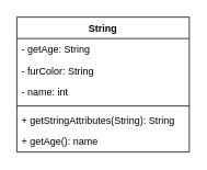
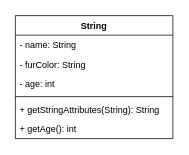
- <mxCell id="3" value="- getAge: String" style="text;strokeColor=none;fillColor=none;align=left;verticalAlign=top;spacingLeft=4;spacingRight=4;overflow=hidden;rotatable=0;points=[[0,0.5],[1,0.5]];portConstraint=eastwest;" parent="2" vertex="1"><mxGeometry y="26" width="210" height="26" as="geometry" /></mxCell>
+ <mxCell id="3" value="- name: String" style="text;strokeColor=none;fillColor=none;align=left;verticalAlign=top;spacingLeft=4;spacingRight=4;overflow=hidden;rotatable=0;points=[[0,0.5],[1,0.5]];portConstraint=eastwest;" parent="2" vertex="1"><mxGeometry y="26" width="210" height="26" as="geometry" /></mxCell>
- <mxCell id="5" value="- name: int" style="text;strokeColor=none;fillColor=none;align=left;verticalAlign=top;spacingLeft=4;spacingRight=4;overflow=hidden;rotatable=0;points=[[0,0.5],[1,0.5]];portConstraint=eastwest;" parent="2" vertex="1"><mxGeometry y="78" width="210" height="26" as="geometry" /></mxCell>
+ <mxCell id="5" value="- age: int" style="text;strokeColor=none;fillColor=none;align=left;verticalAlign=top;spacingLeft=4;spacingRight=4;overflow=hidden;rotatable=0;points=[[0,0.5],[1,0.5]];portConstraint=eastwest;" parent="2" vertex="1"><mxGeometry y="78" width="210" height="26" as="geometry" /></mxCell>
- <mxCell id="8" value="+ getAge(): name" style="text;strokeColor=none;fillColor=none;align=left;verticalAlign=top;spacingLeft=4;spacingRight=4;overflow=hidden;rotatable=0;points=[[0,0.5],[1,0.5]];portConstraint=eastwest;" parent="2" vertex="1"><mxGeometry y="138" width="210" height="26" as="geometry" /></mxCell>
+ <mxCell id="8" value="+ getAge(): int" style="text;strokeColor=none;fillColor=none;align=left;verticalAlign=top;spacingLeft=4;spacingRight=4;overflow=hidden;rotatable=0;points=[[0,0.5],[1,0.5]];portConstraint=eastwest;" parent="2" vertex="1"><mxGeometry y="138" width="210" height="26" as="geometry" /></mxCell>
